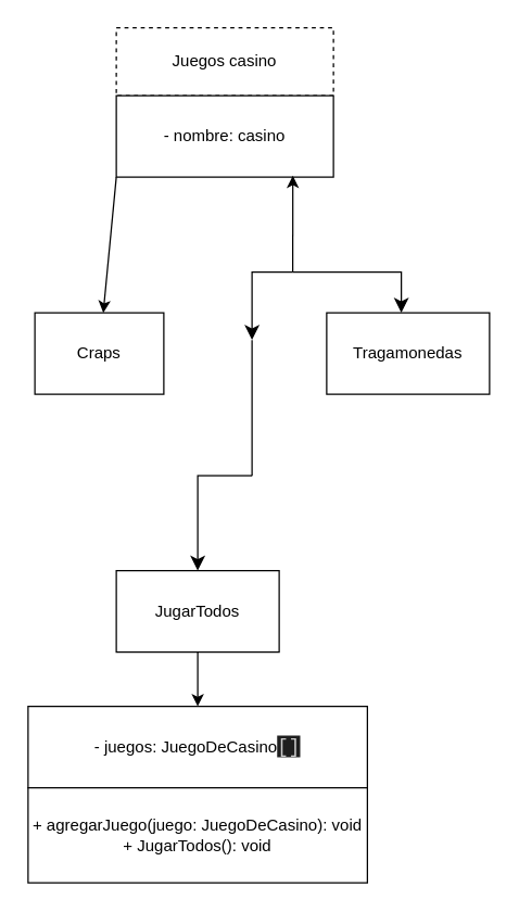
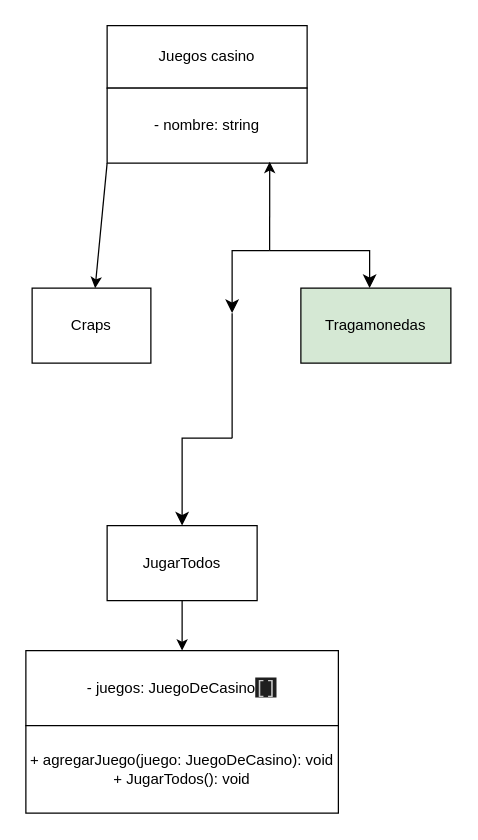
- <mxCell id="2" value="Juegos casino" style="rounded=0;whiteSpace=wrap;html=1;dashed=1;" vertex="1" parent="1"><mxGeometry x="85" y="20" width="160" height="50" as="geometry" /></mxCell>
+ <mxCell id="2" value="Juegos casino" style="rounded=0;whiteSpace=wrap;html=1;" vertex="1" parent="1"><mxGeometry x="85" y="20" width="160" height="50" as="geometry" /></mxCell>
- <mxCell id="3" value="- nombre: casino" style="rounded=0;whiteSpace=wrap;html=1;" vertex="1" parent="1"><mxGeometry x="85" y="70" width="160" height="60" as="geometry" /></mxCell>
+ <mxCell id="3" value="- nombre: string" style="rounded=0;whiteSpace=wrap;html=1;" vertex="1" parent="1"><mxGeometry x="85" y="70" width="160" height="60" as="geometry" /></mxCell>
- <mxCell id="8" value="Tragamonedas" style="rounded=0;whiteSpace=wrap;html=1;" vertex="1" parent="1"><mxGeometry x="240" y="230" width="120" height="60" as="geometry" /></mxCell>
+ <mxCell id="8" value="Tragamonedas" style="rounded=0;whiteSpace=wrap;html=1;fillColor=#d5e8d4;" vertex="1" parent="1"><mxGeometry x="240" y="230" width="120" height="60" as="geometry" /></mxCell>
